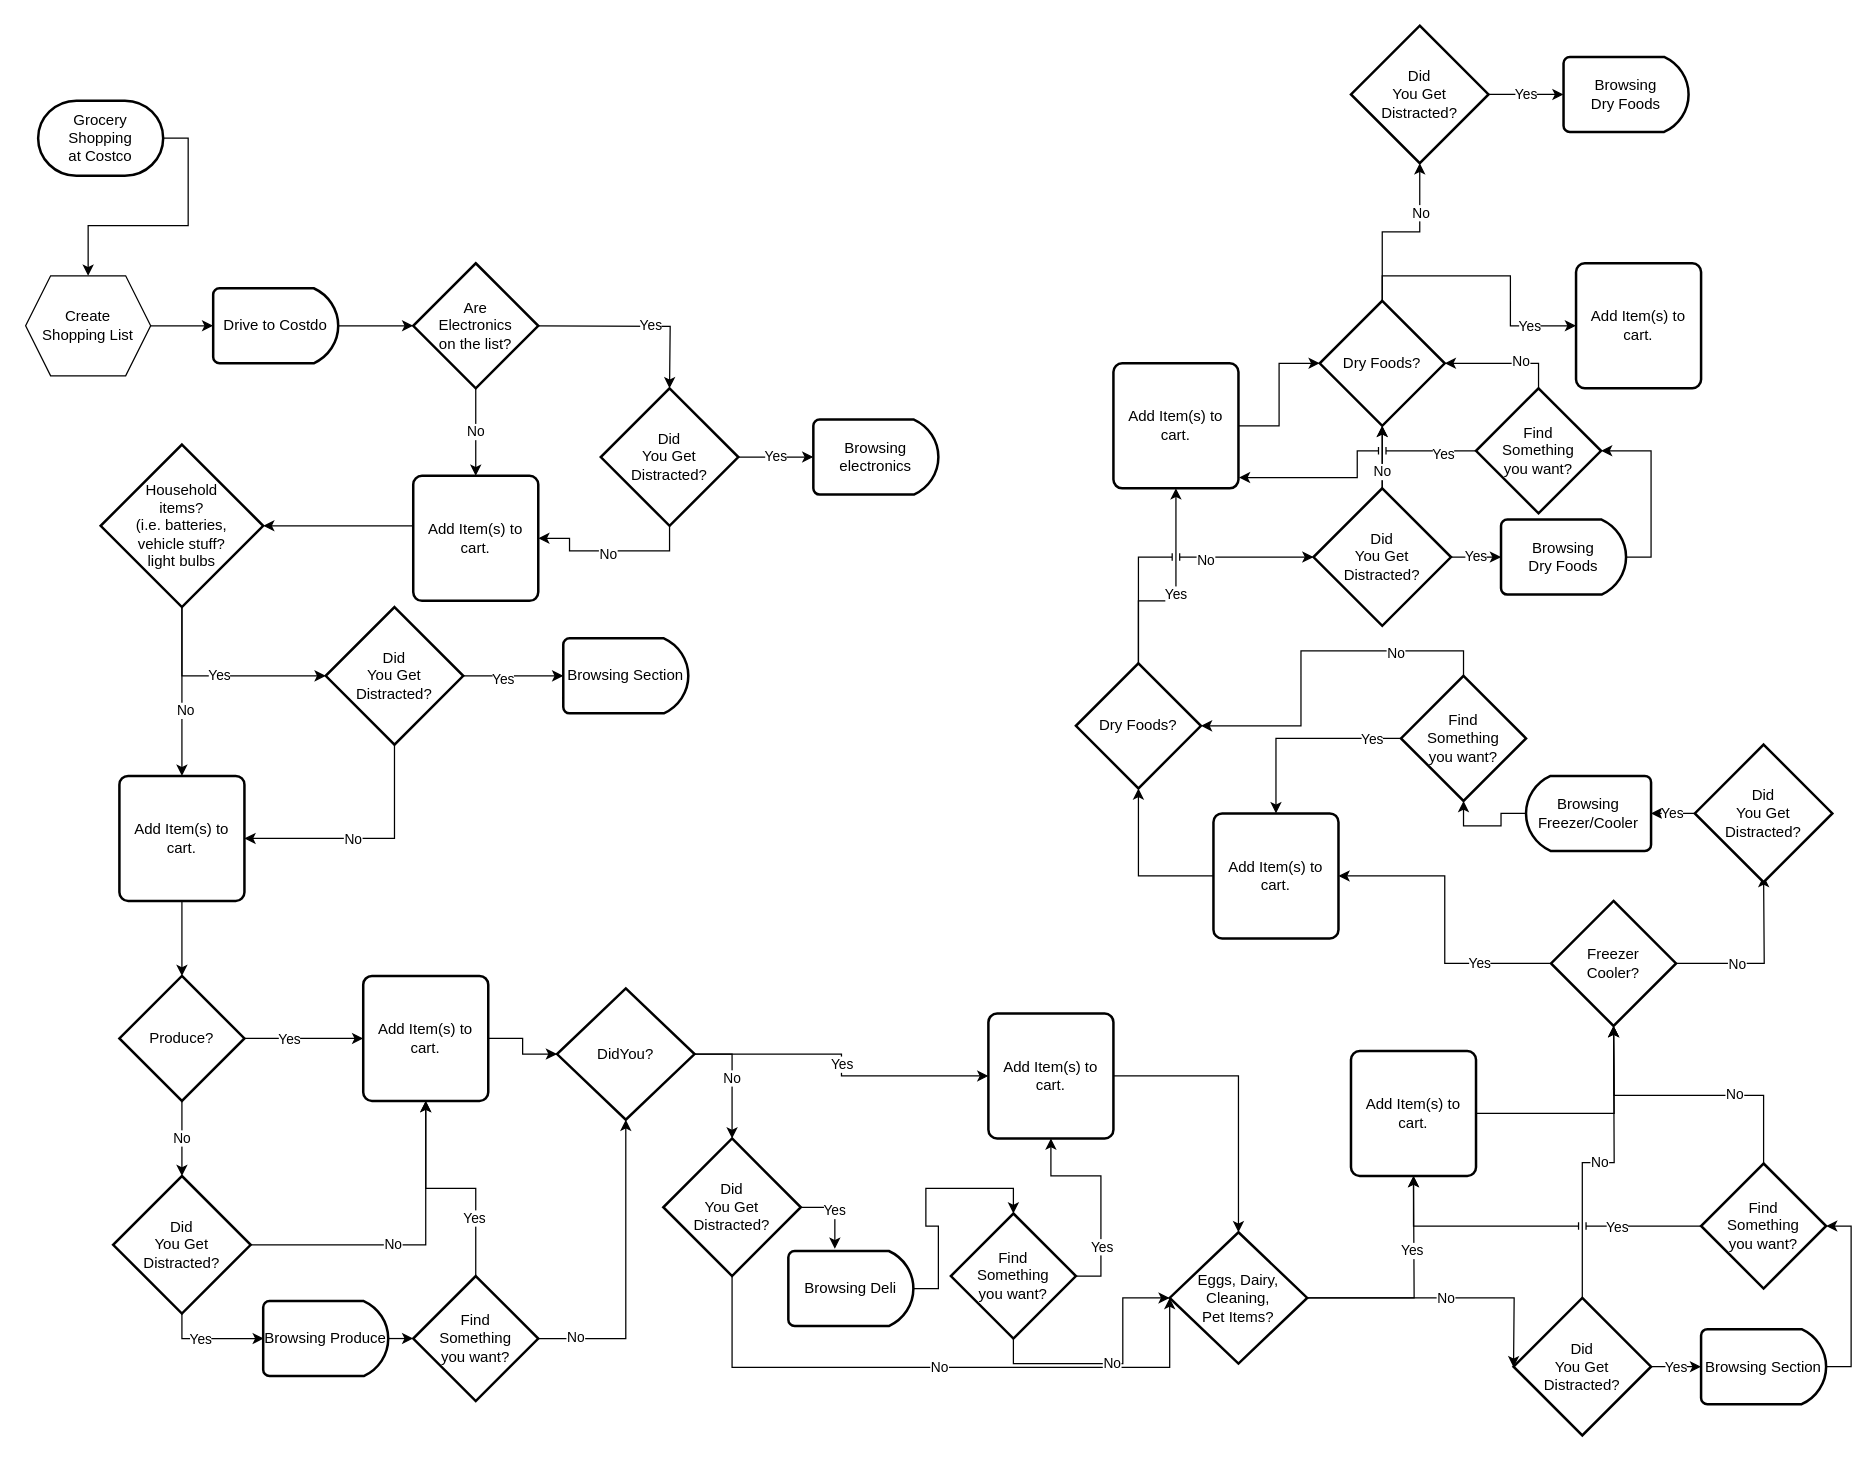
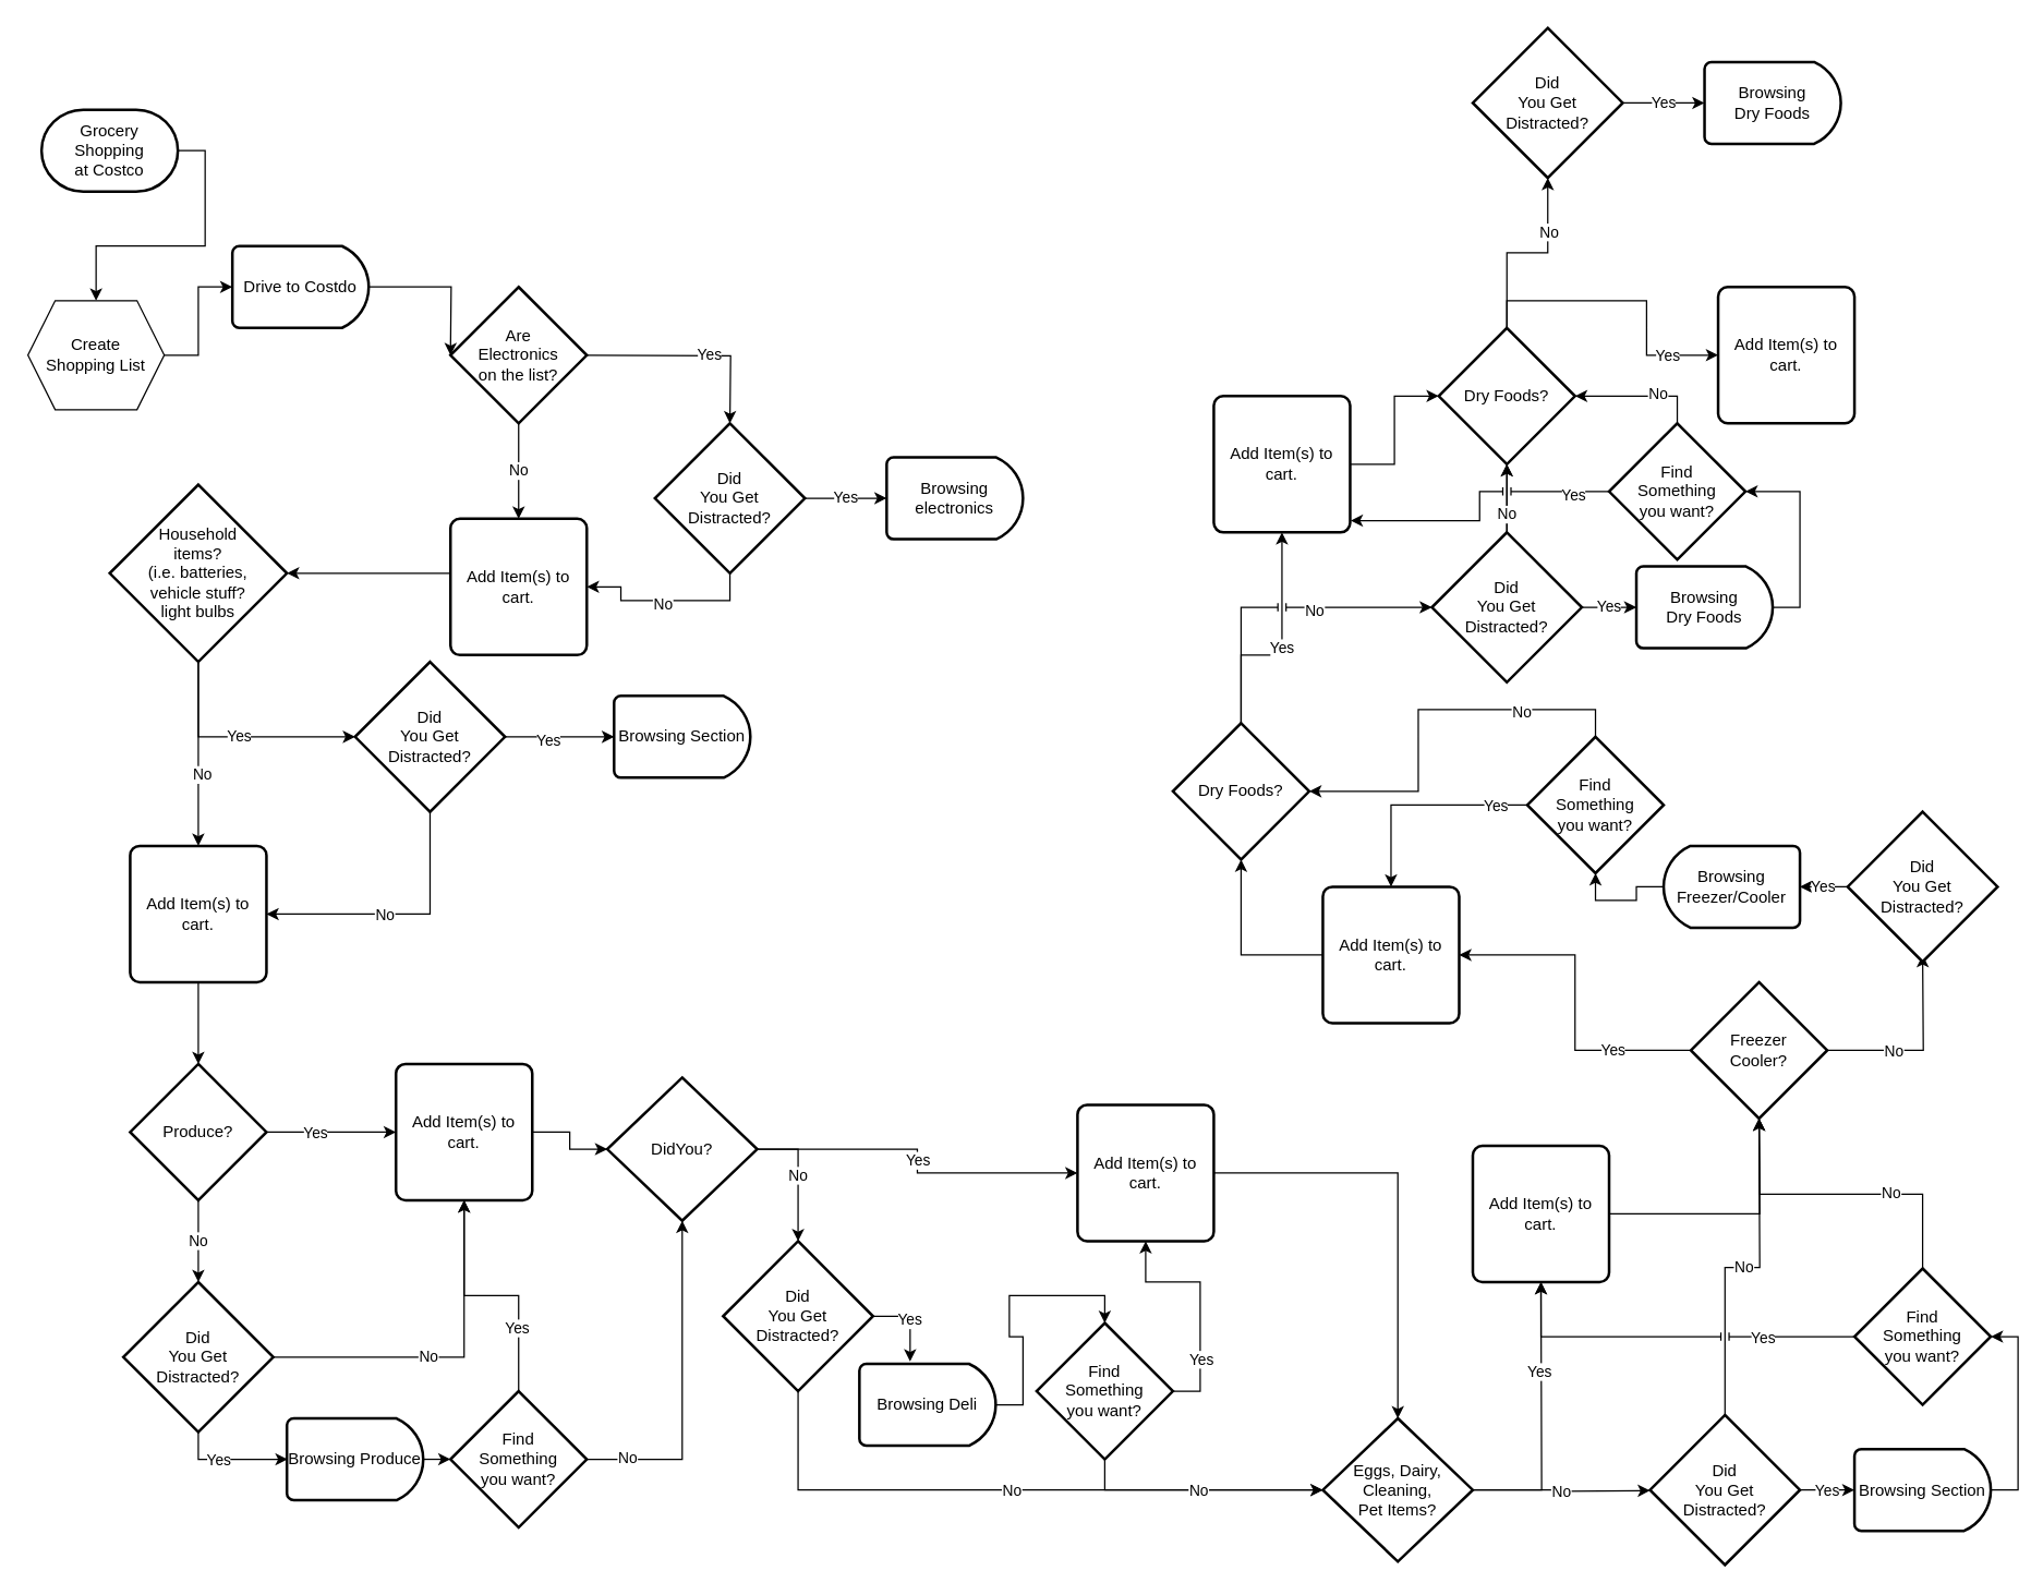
- <mxCell id="8" value="Drive to Costdo" style="strokeWidth=2;html=1;shape=mxgraph.flowchart.delay;whiteSpace=wrap;" vertex="1" parent="1"><mxGeometry x="170" y="230" width="100" height="60" as="geometry" /></mxCell>
+ <mxCell id="8" value="Drive to Costdo" style="strokeWidth=2;html=1;shape=mxgraph.flowchart.delay;whiteSpace=wrap;" vertex="1" parent="1"><mxGeometry x="170" y="180" width="100" height="60" as="geometry" /></mxCell>
- <mxCell id="68" value="Eggs, Dairy,&lt;br&gt;Cleaning,&lt;br&gt;Pet Items?" style="strokeWidth=2;html=1;shape=mxgraph.flowchart.decision;whiteSpace=wrap;" vertex="1" parent="1"><mxGeometry x="935" y="985" width="110" height="105" as="geometry" /></mxCell>
+ <mxCell id="68" value="Eggs, Dairy,&lt;br&gt;Cleaning,&lt;br&gt;Pet Items?" style="strokeWidth=2;html=1;shape=mxgraph.flowchart.decision;whiteSpace=wrap;" vertex="1" parent="1"><mxGeometry x="970" y="1040" width="110" height="105" as="geometry" /></mxCell>
